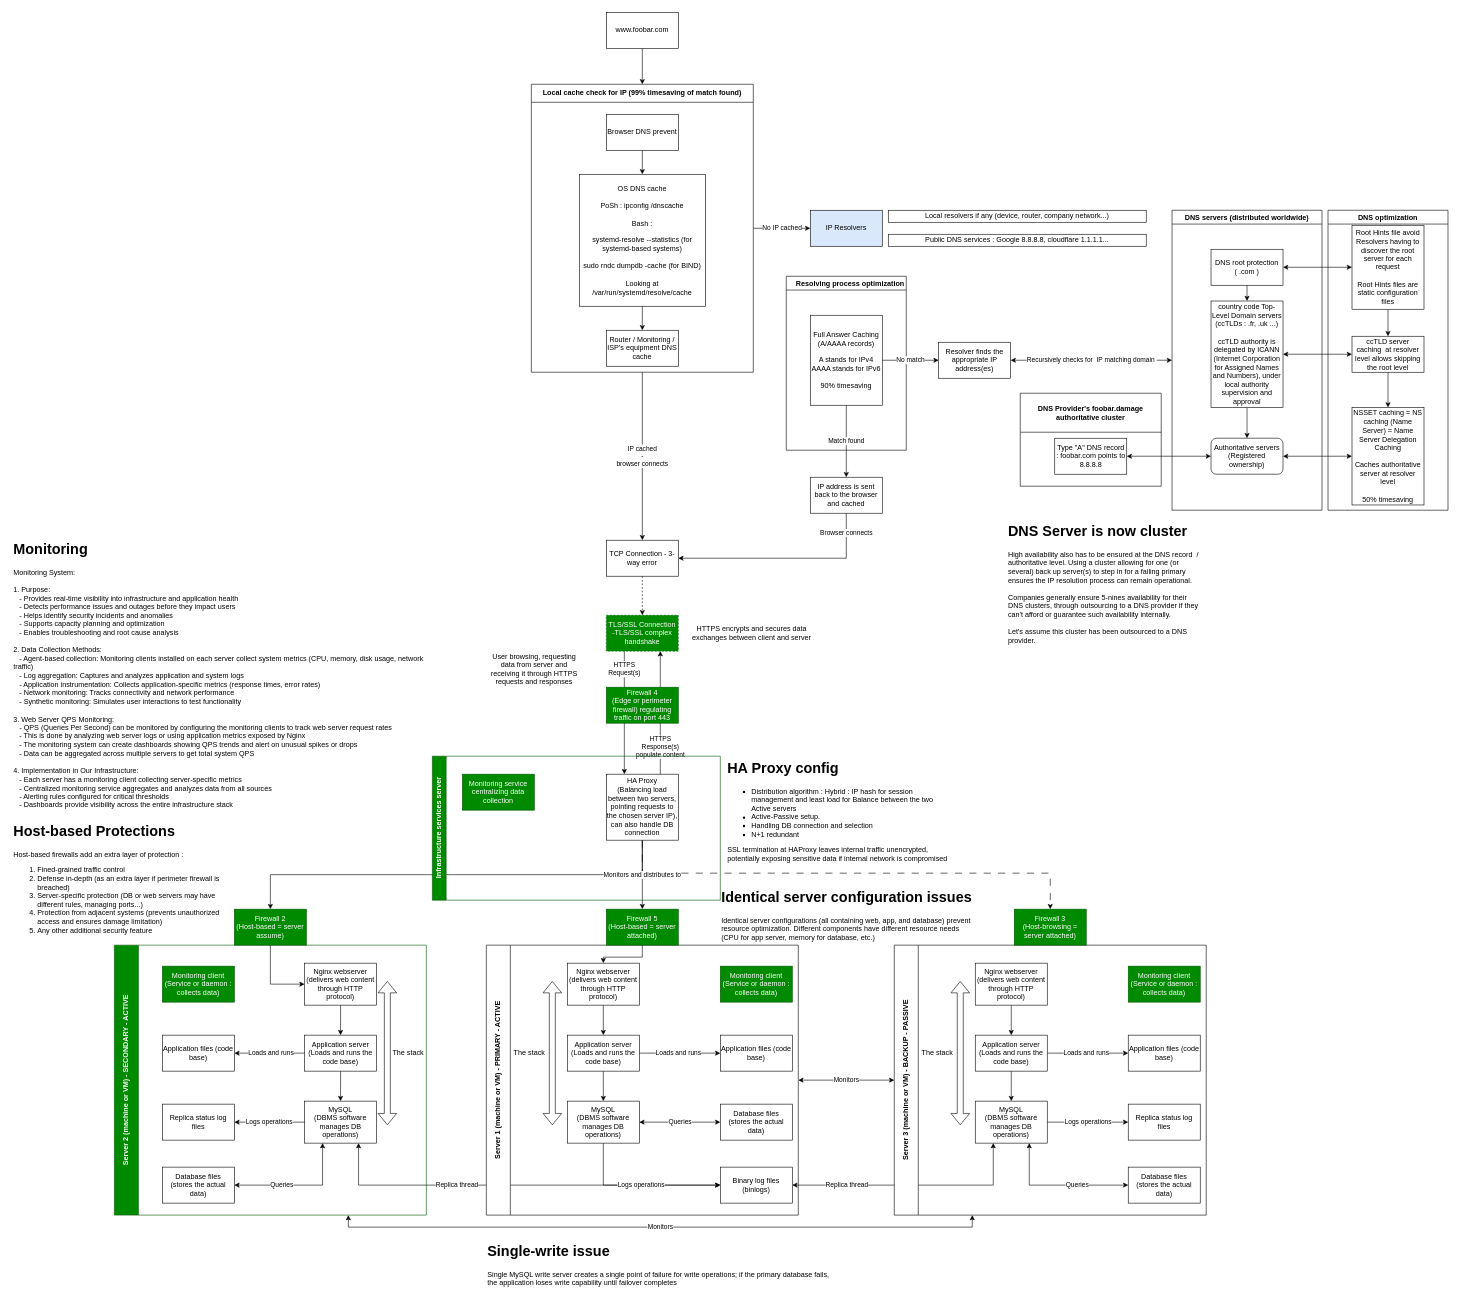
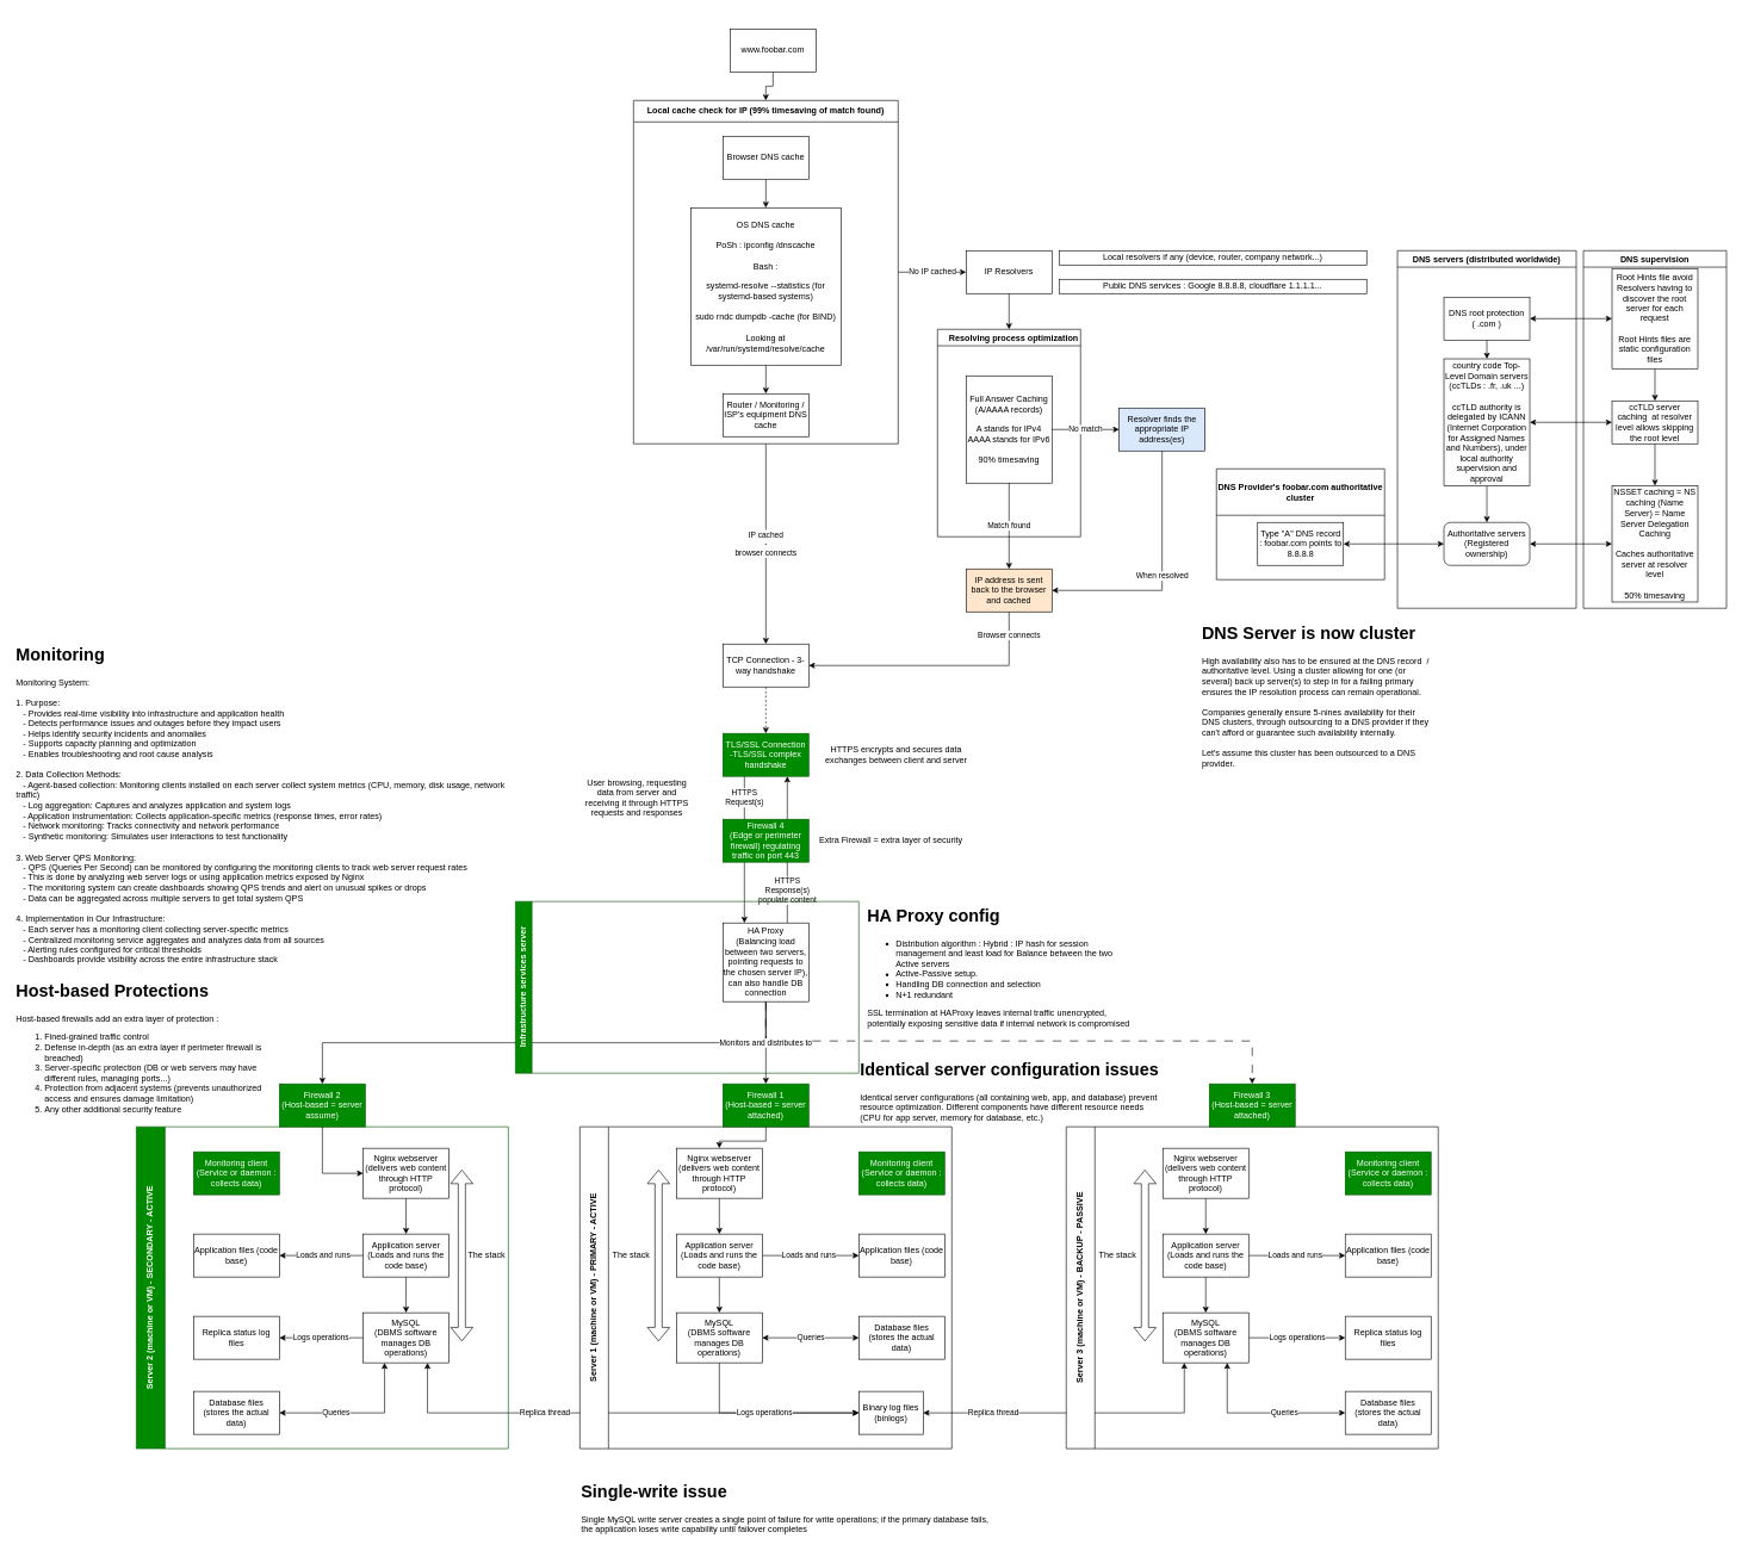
- <mxCell id="11" value="www.foobar.com" style="rounded=0;whiteSpace=wrap;html=1;" parent="9" vertex="1"><mxGeometry x="125" width="120" height="60" as="geometry" /></mxCell>
+ <mxCell id="11" value="www.foobar.com" style="rounded=0;whiteSpace=wrap;html=1;" parent="9" vertex="1"><mxGeometry x="135" y="20" width="120" height="60" as="geometry" /></mxCell>
- <mxCell id="17" value="Browser DNS prevent" style="rounded=0;whiteSpace=wrap;html=1;" parent="15" vertex="1"><mxGeometry x="125" y="50" width="120" height="60" as="geometry" /></mxCell>
+ <mxCell id="17" value="Browser DNS cache" style="rounded=0;whiteSpace=wrap;html=1;" parent="15" vertex="1"><mxGeometry x="125" y="50" width="120" height="60" as="geometry" /></mxCell>
- <mxCell id="33" value="DNS optimization" style="swimlane;whiteSpace=wrap;html=1;" parent="23" vertex="1"><mxGeometry x="903" width="200" height="500" as="geometry" /></mxCell>
+ <mxCell id="33" value="DNS supervision" style="swimlane;whiteSpace=wrap;html=1;" parent="23" vertex="1"><mxGeometry x="903" width="200" height="500" as="geometry" /></mxCell>
- <mxCell id="24" value="IP Resolvers" style="rounded=0;whiteSpace=wrap;html=1;fillColor=#dae8fc;" parent="23" vertex="1"><mxGeometry x="40" width="120" height="60" as="geometry" /></mxCell>
+ <mxCell id="24" value="IP Resolvers" style="rounded=0;whiteSpace=wrap;html=1;" parent="23" vertex="1"><mxGeometry x="40" width="120" height="60" as="geometry" /></mxCell>
+ <mxCell id="51" style="edgeStyle=orthogonalEdgeStyle;rounded=0;orthogonalLoop=1;jettySize=auto;html=1;exitX=0.5;exitY=1;exitDx=0;exitDy=0;entryX=0.5;entryY=0;entryDx=0;entryDy=0;" parent="23" source="24" target="39" edge="1"><mxGeometry relative="1" as="geometry"><mxPoint x="44" y="-70" as="targetPoint" /></mxGeometry></mxCell>
- <mxCell id="25" value="Resolver finds the appropriate IP address(es)" style="rounded=0;whiteSpace=wrap;html=1;" parent="23" vertex="1"><mxGeometry x="254" y="220" width="120" height="60" as="geometry" /></mxCell>
+ <mxCell id="25" value="Resolver finds the appropriate IP address(es)" style="rounded=0;whiteSpace=wrap;html=1;fillColor=#dae8fc;" parent="23" vertex="1"><mxGeometry x="254" y="220" width="120" height="60" as="geometry" /></mxCell>
- <mxCell id="45" value="Recursively checks for&amp;nbsp; IP matching domain&amp;nbsp;" style="edgeStyle=orthogonalEdgeStyle;rounded=0;orthogonalLoop=1;jettySize=auto;html=1;exitX=1;exitY=0.5;exitDx=0;exitDy=0;entryX=0;entryY=0.5;entryDx=0;entryDy=0;startArrow=classic;startFill=1;" parent="23" source="25" target="27" edge="1"><mxGeometry relative="1" as="geometry" /></mxCell>
- <mxCell id="52" value="DNS Provider's foobar.damage authoritative cluster" style="swimlane;whiteSpace=wrap;html=1;startSize=65;" parent="23" vertex="1"><mxGeometry x="390" y="305" width="235" height="155" as="geometry" /></mxCell>
+ <mxCell id="52" value="DNS Provider's foobar.com authoritative cluster" style="swimlane;whiteSpace=wrap;html=1;startSize=65;" parent="23" vertex="1"><mxGeometry x="390" y="305" width="235" height="155" as="geometry" /></mxCell>
+ <mxCell id="44" value="When resolved" style="edgeStyle=orthogonalEdgeStyle;rounded=0;orthogonalLoop=1;jettySize=auto;html=1;exitX=0.5;exitY=1;exitDx=0;exitDy=0;entryX=1;entryY=0.5;entryDx=0;entryDy=0;" parent="23" source="25" target="26" edge="1"><mxGeometry relative="1" as="geometry" /></mxCell>
- <mxCell id="26" value="IP address is sent back to the browser and cached" style="rounded=0;whiteSpace=wrap;html=1;" parent="23" vertex="1"><mxGeometry x="40" y="445" width="120" height="60" as="geometry" /></mxCell>
+ <mxCell id="26" value="IP address is sent back to the browser and cached" style="rounded=0;whiteSpace=wrap;html=1;fillColor=#ffe6cc;" parent="23" vertex="1"><mxGeometry x="40" y="445" width="120" height="60" as="geometry" /></mxCell>
- <mxCell id="22" value="TCP Connection - 3-way error" style="rounded=0;whiteSpace=wrap;html=1;" parent="9" vertex="1"><mxGeometry x="125" y="880" width="120" height="60" as="geometry" /></mxCell>
+ <mxCell id="22" value="TCP Connection - 3-way handshake" style="rounded=0;whiteSpace=wrap;html=1;" parent="9" vertex="1"><mxGeometry x="125" y="880" width="120" height="60" as="geometry" /></mxCell>
- <mxCell id="56" value="TLS/SSL Connection -TLS/SSL complex handshake" style="rounded=0;whiteSpace=wrap;html=1;fillColor=#008a00;fontColor=#ffffff;strokeColor=#005700;dashed=1;" vertex="1" parent="9"><mxGeometry x="125" y="1005" width="120" height="60" as="geometry" /></mxCell>
+ <mxCell id="56" value="TLS/SSL Connection -TLS/SSL complex handshake" style="rounded=0;whiteSpace=wrap;html=1;fillColor=#008a00;fontColor=#ffffff;strokeColor=#005700;" vertex="1" parent="9"><mxGeometry x="125" y="1005" width="120" height="60" as="geometry" /></mxCell>
+ <mxCell id="121" value="Extra Firewall = extra layer of security" style="text;html=1;align=center;verticalAlign=middle;whiteSpace=wrap;rounded=0;" vertex="1" parent="119"><mxGeometry x="130" y="15" width="210" height="30" as="geometry" /></mxCell>
- <mxCell id="63" value="Monitoring service centralizing data collection" style="rounded=0;whiteSpace=wrap;html=1;fillColor=#008a00;fontColor=#ffffff;strokeColor=#005700;" vertex="1" parent="62"><mxGeometry x="50" y="30" width="120" height="60" as="geometry" /></mxCell>
- <mxCell id="99" value="Firewall 5&lt;br&gt;(Host-based = server attached)" style="rounded=0;whiteSpace=wrap;html=1;fillColor=#008a00;fontColor=#ffffff;strokeColor=#005700;" vertex="1" parent="83"><mxGeometry x="200" width="120" height="60" as="geometry" /></mxCell>
+ <mxCell id="99" value="Firewall 1&lt;br&gt;(Host-based = server attached)" style="rounded=0;whiteSpace=wrap;html=1;fillColor=#008a00;fontColor=#ffffff;strokeColor=#005700;" vertex="1" parent="83"><mxGeometry x="200" width="120" height="60" as="geometry" /></mxCell>
- <mxCell id="117" value="Firewall 3&lt;br&gt;(Host-browsing = server attached)" style="rounded=0;whiteSpace=wrap;html=1;fillColor=#008a00;fontColor=#ffffff;strokeColor=#005700;" vertex="1" parent="101"><mxGeometry x="200" width="120" height="60" as="geometry" /></mxCell>
+ <mxCell id="117" value="Firewall 3&lt;br&gt;(Host-based = server attached)" style="rounded=0;whiteSpace=wrap;html=1;fillColor=#008a00;fontColor=#ffffff;strokeColor=#005700;" vertex="1" parent="101"><mxGeometry x="200" width="120" height="60" as="geometry" /></mxCell>
- <mxCell id="60" value="Monitors" style="edgeStyle=orthogonalEdgeStyle;rounded=0;orthogonalLoop=1;jettySize=auto;html=1;exitX=0;exitY=0.5;exitDx=0;exitDy=0;entryX=1;entryY=0.5;entryDx=0;entryDy=0;startArrow=classic;startFill=1;" parent="1" source="102" target="84" edge="1"><mxGeometry relative="1" as="geometry" /></mxCell>
- <mxCell id="97" value="Binary log files&lt;br&gt;(binlogs)" style="rounded=0;whiteSpace=wrap;html=1;" parent="84" vertex="1"><mxGeometry x="390" y="370" width="120" height="60" as="geometry" /></mxCell>
+ <mxCell id="97" value="Binary log files&lt;br&gt;(binlogs)" style="rounded=0;whiteSpace=wrap;html=1;" parent="84" vertex="1"><mxGeometry x="390" y="370" width="90" height="60" as="geometry" /></mxCell>
- <mxCell id="61" value="Monitors" style="edgeStyle=orthogonalEdgeStyle;rounded=0;orthogonalLoop=1;jettySize=auto;html=1;exitX=0.25;exitY=1;exitDx=0;exitDy=0;entryX=0.75;entryY=1;entryDx=0;entryDy=0;startArrow=classic;startFill=1;" edge="1" parent="1" source="102" target="66"><mxGeometry relative="1" as="geometry" /></mxCell>
